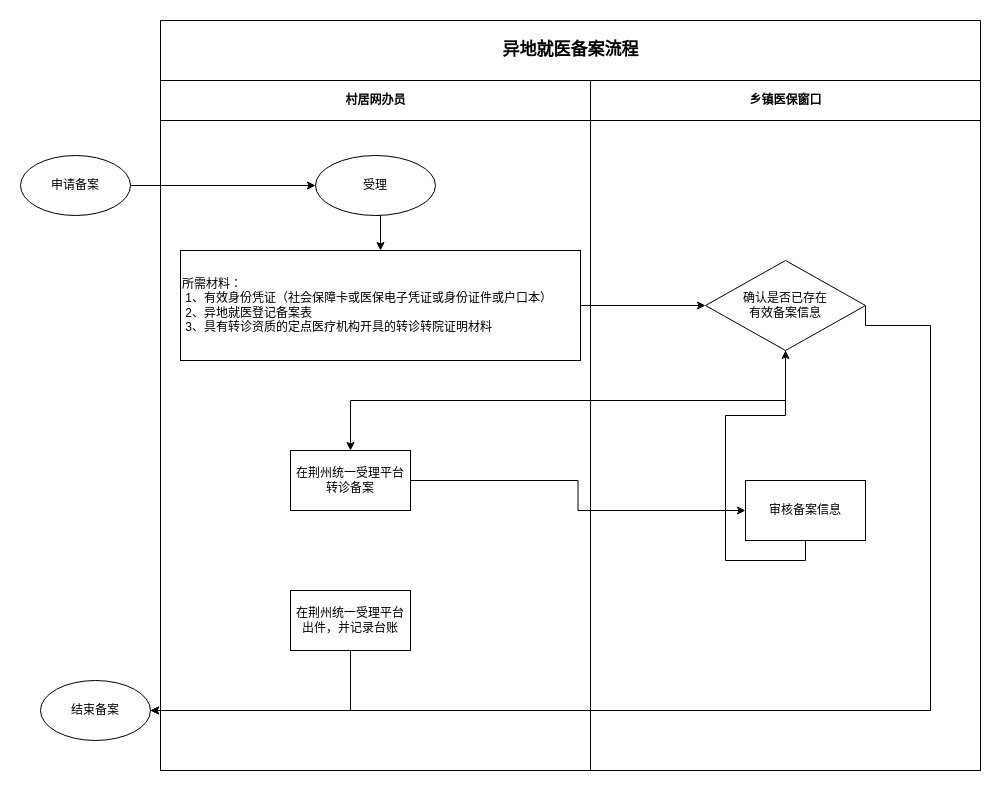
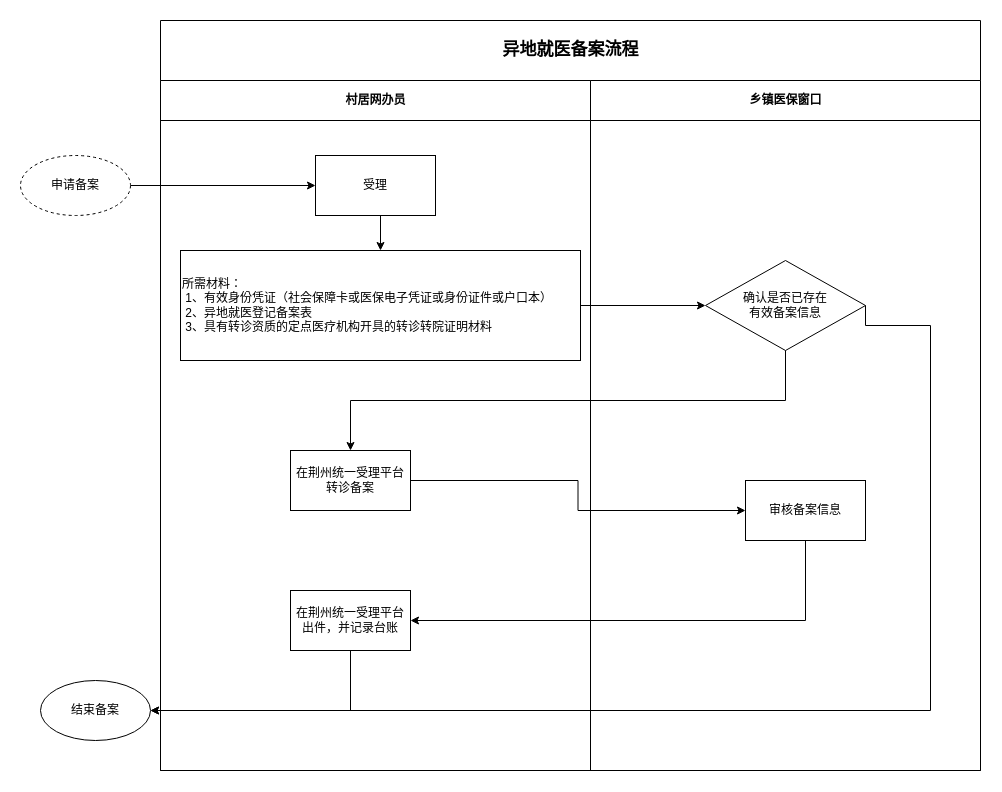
- <mxCell id="19" value="申请备案" style="ellipse;whiteSpace=wrap;html=1;" parent="1" vertex="1"><mxGeometry x="20" y="155" width="110" height="60" as="geometry" /></mxCell>
+ <mxCell id="19" value="申请备案" style="ellipse;whiteSpace=wrap;html=1;dashed=1;" parent="1" vertex="1"><mxGeometry x="20" y="155" width="110" height="60" as="geometry" /></mxCell>
- <mxCell id="7" value="受理" style="ellipse;whiteSpace=wrap;html=1;" parent="5" vertex="1"><mxGeometry x="155" y="75" width="120" height="60" as="geometry" /></mxCell>
+ <mxCell id="7" value="受理" style="rounded=0;whiteSpace=wrap;html=1;" parent="5" vertex="1"><mxGeometry x="155" y="75" width="120" height="60" as="geometry" /></mxCell>
- <mxCell id="15" style="edgeStyle=orthogonalEdgeStyle;rounded=0;orthogonalLoop=1;jettySize=auto;html=1;exitX=0.5;exitY=1;exitDx=0;exitDy=0;" parent="2" source="12" target="13" edge="1"><mxGeometry relative="1" as="geometry" /></mxCell>
+ <mxCell id="15" style="edgeStyle=orthogonalEdgeStyle;rounded=0;orthogonalLoop=1;jettySize=auto;html=1;exitX=0.5;exitY=1;exitDx=0;exitDy=0;entryX=1;entryY=0.5;entryDx=0;entryDy=0;" parent="2" source="12" target="9" edge="1"><mxGeometry relative="1" as="geometry" /></mxCell>
